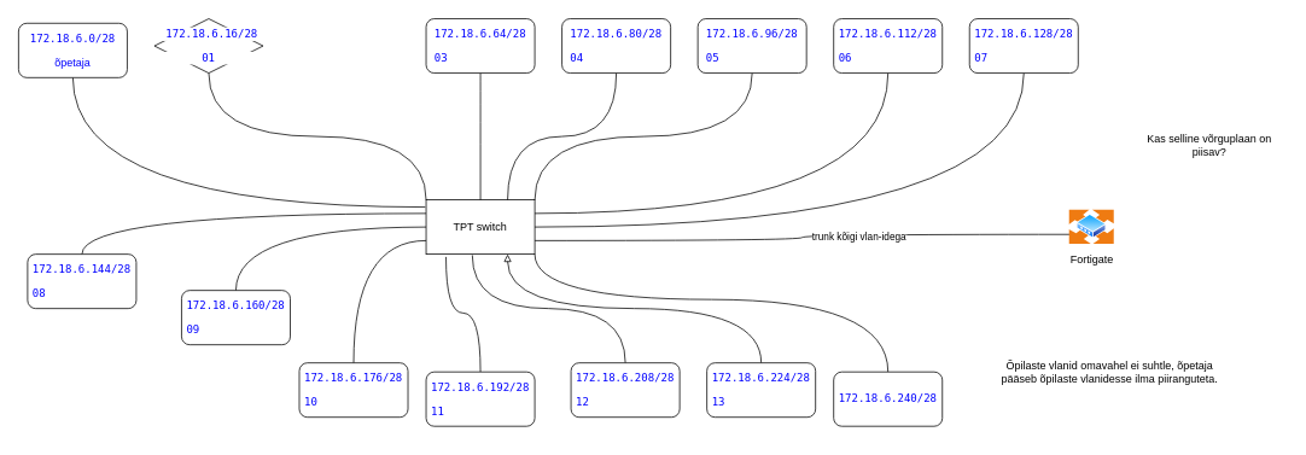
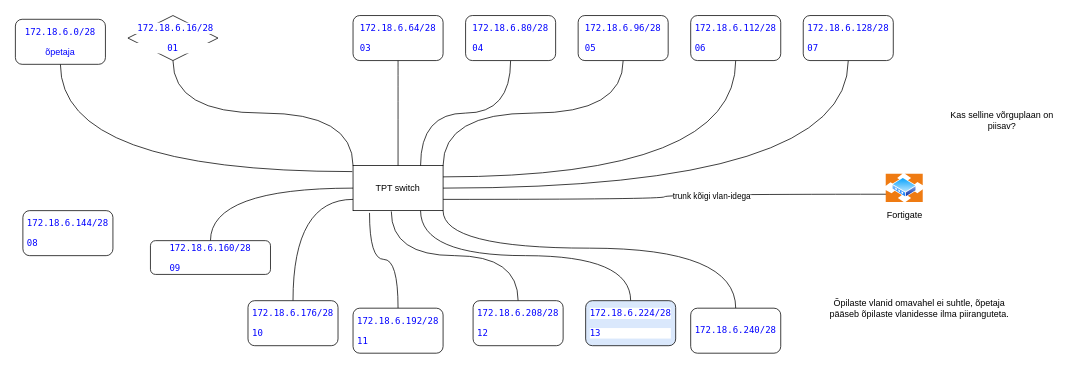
- <mxCell id="2" style="edgeStyle=orthogonalEdgeStyle;curved=1;rounded=0;orthogonalLoop=1;jettySize=auto;html=1;exitX=0.5;exitY=0;exitDx=0;exitDy=0;entryX=0;entryY=0.25;entryDx=0;entryDy=0;endArrow=none;endFill=0;" edge="1" parent="1" source="3" target="6"><mxGeometry relative="1" as="geometry" /></mxCell>
- <mxCell id="15" style="edgeStyle=orthogonalEdgeStyle;curved=1;rounded=0;orthogonalLoop=1;jettySize=auto;html=1;exitX=0.5;exitY=0;exitDx=0;exitDy=0;entryX=0.75;entryY=1;entryDx=0;entryDy=0;endArrow=block;endFill=0;" edge="1" parent="1" source="16" target="6"><mxGeometry relative="1" as="geometry" /></mxCell>
+ <mxCell id="15" style="edgeStyle=orthogonalEdgeStyle;curved=1;rounded=0;orthogonalLoop=1;jettySize=auto;html=1;exitX=0.5;exitY=0;exitDx=0;exitDy=0;entryX=0.75;entryY=1;entryDx=0;entryDy=0;endArrow=none;endFill=0;" edge="1" parent="1" source="16" target="6"><mxGeometry relative="1" as="geometry" /></mxCell>
- <mxCell id="8" value="&lt;pre style=&quot;text-align: start; background-color: rgb(255, 255, 255);&quot;&gt;&lt;font color=&quot;#009900&quot;&gt;&lt;font color=&quot;#009900&quot;&gt;&lt;font color=&quot;#009900&quot;&gt;&lt;font color=&quot;#009900&quot;&gt;&lt;font color=&quot;#009900&quot;&gt;&lt;font color=&quot;#009900&quot;&gt;&lt;font color=&quot;#009900&quot;&gt;&lt;font color=&quot;#009900&quot;&gt;&lt;font color=&quot;#009900&quot;&gt;&lt;font color=&quot;#009900&quot;&gt;&lt;font color=&quot;#009900&quot;&gt;&lt;font color=&quot;#0000ff&quot;&gt;172.18.6.160/28&lt;/font&gt;&lt;/font&gt;&lt;/font&gt;&lt;/font&gt;&lt;/font&gt;&lt;/font&gt;&lt;/font&gt;&lt;/font&gt;&lt;/font&gt;&lt;/font&gt;&lt;/font&gt;&lt;/font&gt;&lt;/pre&gt;&lt;pre style=&quot;text-align: start; background-color: rgb(255, 255, 255);&quot;&gt;&lt;font color=&quot;#009900&quot;&gt;&lt;font color=&quot;#009900&quot;&gt;&lt;font color=&quot;#009900&quot;&gt;&lt;font color=&quot;#009900&quot;&gt;&lt;font color=&quot;#009900&quot;&gt;&lt;font color=&quot;#009900&quot;&gt;&lt;font color=&quot;#009900&quot;&gt;&lt;font color=&quot;#009900&quot;&gt;&lt;font color=&quot;#009900&quot;&gt;&lt;font color=&quot;#009900&quot;&gt;&lt;font color=&quot;#009900&quot;&gt;&lt;font color=&quot;#0000ff&quot;&gt;09&lt;/font&gt;&lt;/font&gt;&lt;/font&gt;&lt;/font&gt;&lt;/font&gt;&lt;/font&gt;&lt;/font&gt;&lt;/font&gt;&lt;/font&gt;&lt;/font&gt;&lt;/font&gt;&lt;/font&gt;&lt;/pre&gt;" style="rounded=1;whiteSpace=wrap;html=1;" vertex="1" parent="1"><mxGeometry x="200" y="320" width="120" height="60" as="geometry" /></mxCell>
+ <mxCell id="8" value="&lt;pre style=&quot;text-align: start; background-color: rgb(255, 255, 255);&quot;&gt;&lt;font color=&quot;#009900&quot;&gt;&lt;font color=&quot;#009900&quot;&gt;&lt;font color=&quot;#009900&quot;&gt;&lt;font color=&quot;#009900&quot;&gt;&lt;font color=&quot;#009900&quot;&gt;&lt;font color=&quot;#009900&quot;&gt;&lt;font color=&quot;#009900&quot;&gt;&lt;font color=&quot;#009900&quot;&gt;&lt;font color=&quot;#009900&quot;&gt;&lt;font color=&quot;#009900&quot;&gt;&lt;font color=&quot;#009900&quot;&gt;&lt;font color=&quot;#0000ff&quot;&gt;172.18.6.160/28&lt;/font&gt;&lt;/font&gt;&lt;/font&gt;&lt;/font&gt;&lt;/font&gt;&lt;/font&gt;&lt;/font&gt;&lt;/font&gt;&lt;/font&gt;&lt;/font&gt;&lt;/font&gt;&lt;/font&gt;&lt;/pre&gt;&lt;pre style=&quot;text-align: start; background-color: rgb(255, 255, 255);&quot;&gt;&lt;font color=&quot;#009900&quot;&gt;&lt;font color=&quot;#009900&quot;&gt;&lt;font color=&quot;#009900&quot;&gt;&lt;font color=&quot;#009900&quot;&gt;&lt;font color=&quot;#009900&quot;&gt;&lt;font color=&quot;#009900&quot;&gt;&lt;font color=&quot;#009900&quot;&gt;&lt;font color=&quot;#009900&quot;&gt;&lt;font color=&quot;#009900&quot;&gt;&lt;font color=&quot;#009900&quot;&gt;&lt;font color=&quot;#009900&quot;&gt;&lt;font color=&quot;#0000ff&quot;&gt;09&lt;/font&gt;&lt;/font&gt;&lt;/font&gt;&lt;/font&gt;&lt;/font&gt;&lt;/font&gt;&lt;/font&gt;&lt;/font&gt;&lt;/font&gt;&lt;/font&gt;&lt;/font&gt;&lt;/font&gt;&lt;/pre&gt;" style="rounded=1;whiteSpace=wrap;html=1;" vertex="1" parent="1"><mxGeometry x="200" y="320" width="160" height="45" as="geometry" /></mxCell>
- <mxCell id="16" value="&lt;pre style=&quot;text-align: start; background-color: rgb(255, 255, 255);&quot;&gt;&lt;font color=&quot;#009900&quot;&gt;&lt;font color=&quot;#009900&quot;&gt;&lt;font color=&quot;#009900&quot;&gt;&lt;font color=&quot;#009900&quot;&gt;&lt;font color=&quot;#009900&quot;&gt;&lt;font color=&quot;#009900&quot;&gt;&lt;font color=&quot;#009900&quot;&gt;&lt;font color=&quot;#009900&quot;&gt;&lt;font color=&quot;#009900&quot;&gt;&lt;font color=&quot;#009900&quot;&gt;&lt;font color=&quot;#009900&quot;&gt;&lt;font color=&quot;#009900&quot;&gt;&lt;font color=&quot;#009900&quot;&gt;&lt;font color=&quot;#009900&quot;&gt;&lt;font color=&quot;#009900&quot;&gt;&lt;font color=&quot;#0000ff&quot;&gt;172.18.6.224/28&lt;/font&gt;&lt;/font&gt;&lt;/font&gt;&lt;/font&gt;&lt;/font&gt;&lt;/font&gt;&lt;/font&gt;&lt;/font&gt;&lt;/font&gt;&lt;/font&gt;&lt;/font&gt;&lt;/font&gt;&lt;/font&gt;&lt;/font&gt;&lt;/font&gt;&lt;/font&gt;&lt;/pre&gt;&lt;pre style=&quot;text-align: start; background-color: rgb(255, 255, 255);&quot;&gt;&lt;font color=&quot;#009900&quot;&gt;&lt;font color=&quot;#009900&quot;&gt;&lt;font color=&quot;#009900&quot;&gt;&lt;font color=&quot;#009900&quot;&gt;&lt;font color=&quot;#009900&quot;&gt;&lt;font color=&quot;#009900&quot;&gt;&lt;font color=&quot;#009900&quot;&gt;&lt;font color=&quot;#009900&quot;&gt;&lt;font color=&quot;#009900&quot;&gt;&lt;font color=&quot;#009900&quot;&gt;&lt;font color=&quot;#009900&quot;&gt;&lt;font color=&quot;#009900&quot;&gt;&lt;font color=&quot;#009900&quot;&gt;&lt;font color=&quot;#009900&quot;&gt;&lt;font color=&quot;#009900&quot;&gt;&lt;font color=&quot;#0000ff&quot;&gt;13&lt;/font&gt;&lt;/font&gt;&lt;/font&gt;&lt;/font&gt;&lt;/font&gt;&lt;/font&gt;&lt;/font&gt;&lt;/font&gt;&lt;/font&gt;&lt;/font&gt;&lt;/font&gt;&lt;/font&gt;&lt;/font&gt;&lt;/font&gt;&lt;/font&gt;&lt;/font&gt;&lt;/pre&gt;" style="rounded=1;whiteSpace=wrap;html=1;" vertex="1" parent="1"><mxGeometry x="780" y="400" width="120" height="60" as="geometry" /></mxCell>
+ <mxCell id="16" value="&lt;pre style=&quot;text-align: start; background-color: rgb(255, 255, 255);&quot;&gt;&lt;font color=&quot;#009900&quot;&gt;&lt;font color=&quot;#009900&quot;&gt;&lt;font color=&quot;#009900&quot;&gt;&lt;font color=&quot;#009900&quot;&gt;&lt;font color=&quot;#009900&quot;&gt;&lt;font color=&quot;#009900&quot;&gt;&lt;font color=&quot;#009900&quot;&gt;&lt;font color=&quot;#009900&quot;&gt;&lt;font color=&quot;#009900&quot;&gt;&lt;font color=&quot;#009900&quot;&gt;&lt;font color=&quot;#009900&quot;&gt;&lt;font color=&quot;#009900&quot;&gt;&lt;font color=&quot;#009900&quot;&gt;&lt;font color=&quot;#009900&quot;&gt;&lt;font color=&quot;#009900&quot;&gt;&lt;font color=&quot;#0000ff&quot;&gt;172.18.6.224/28&lt;/font&gt;&lt;/font&gt;&lt;/font&gt;&lt;/font&gt;&lt;/font&gt;&lt;/font&gt;&lt;/font&gt;&lt;/font&gt;&lt;/font&gt;&lt;/font&gt;&lt;/font&gt;&lt;/font&gt;&lt;/font&gt;&lt;/font&gt;&lt;/font&gt;&lt;/font&gt;&lt;/pre&gt;&lt;pre style=&quot;text-align: start; background-color: rgb(255, 255, 255);&quot;&gt;&lt;font color=&quot;#009900&quot;&gt;&lt;font color=&quot;#009900&quot;&gt;&lt;font color=&quot;#009900&quot;&gt;&lt;font color=&quot;#009900&quot;&gt;&lt;font color=&quot;#009900&quot;&gt;&lt;font color=&quot;#009900&quot;&gt;&lt;font color=&quot;#009900&quot;&gt;&lt;font color=&quot;#009900&quot;&gt;&lt;font color=&quot;#009900&quot;&gt;&lt;font color=&quot;#009900&quot;&gt;&lt;font color=&quot;#009900&quot;&gt;&lt;font color=&quot;#009900&quot;&gt;&lt;font color=&quot;#009900&quot;&gt;&lt;font color=&quot;#009900&quot;&gt;&lt;font color=&quot;#009900&quot;&gt;&lt;font color=&quot;#0000ff&quot;&gt;13&lt;/font&gt;&lt;/font&gt;&lt;/font&gt;&lt;/font&gt;&lt;/font&gt;&lt;/font&gt;&lt;/font&gt;&lt;/font&gt;&lt;/font&gt;&lt;/font&gt;&lt;/font&gt;&lt;/font&gt;&lt;/font&gt;&lt;/font&gt;&lt;/font&gt;&lt;/font&gt;&lt;/pre&gt;" style="rounded=1;whiteSpace=wrap;html=1;fillColor=#dae8fc;" vertex="1" parent="1"><mxGeometry x="780" y="400" width="120" height="60" as="geometry" /></mxCell>
